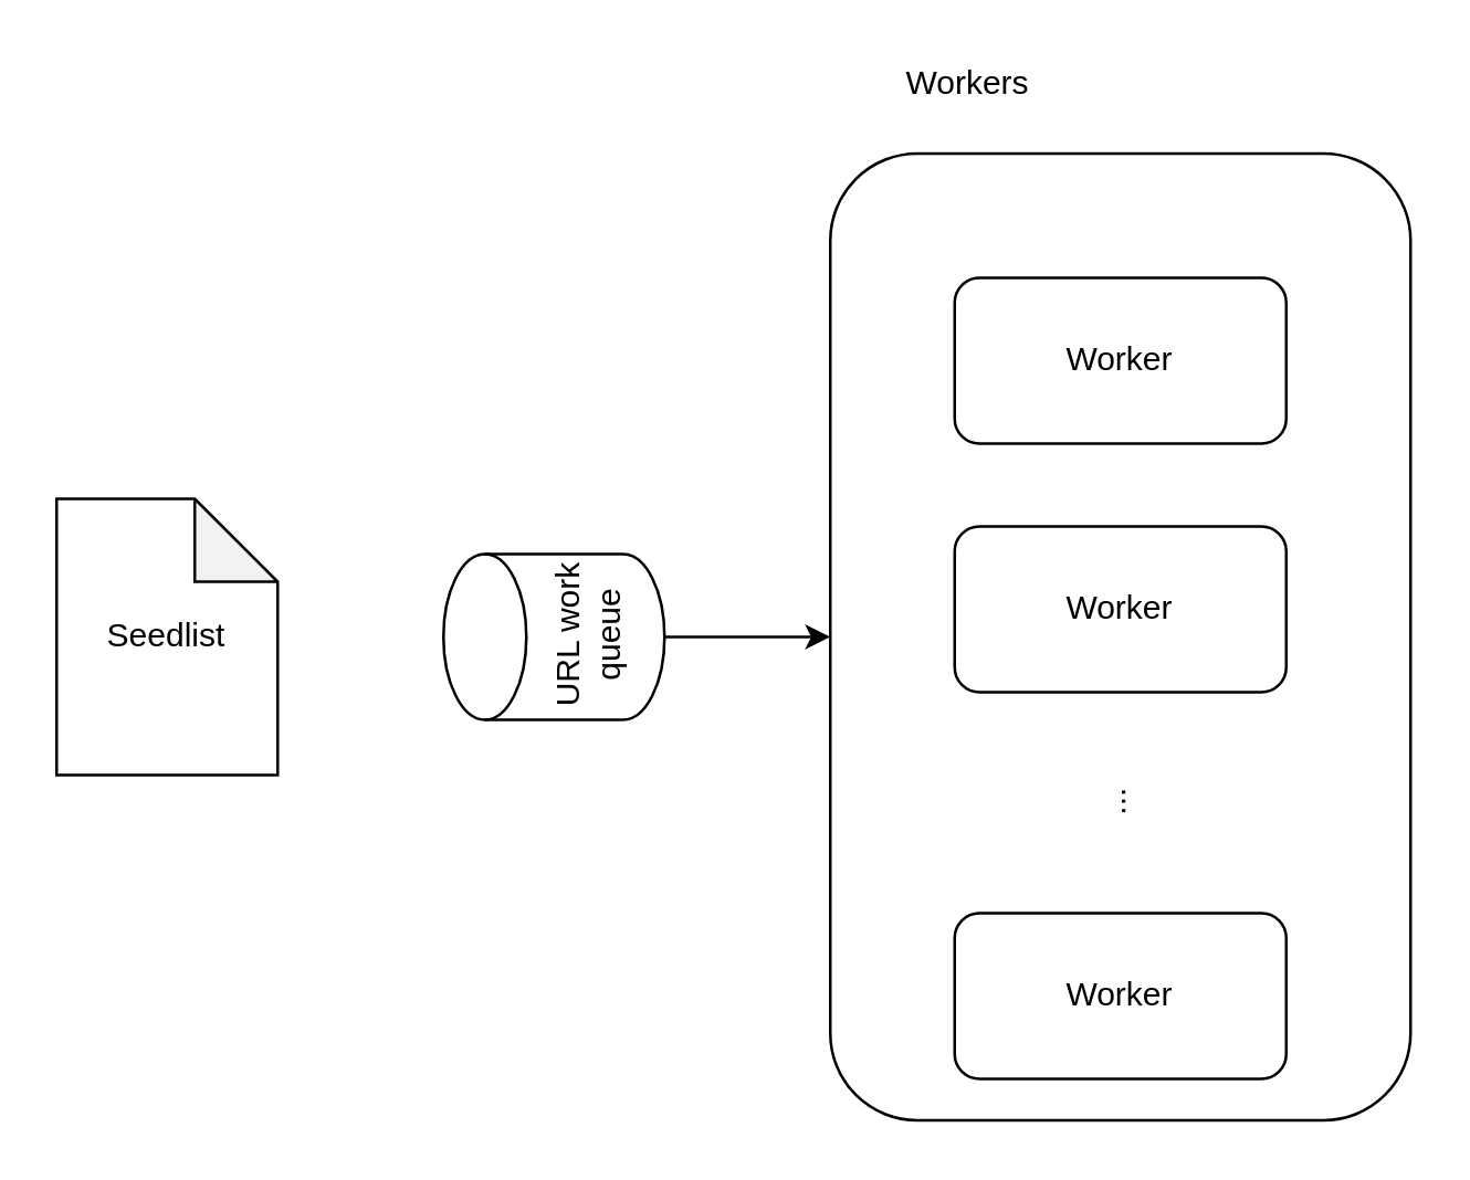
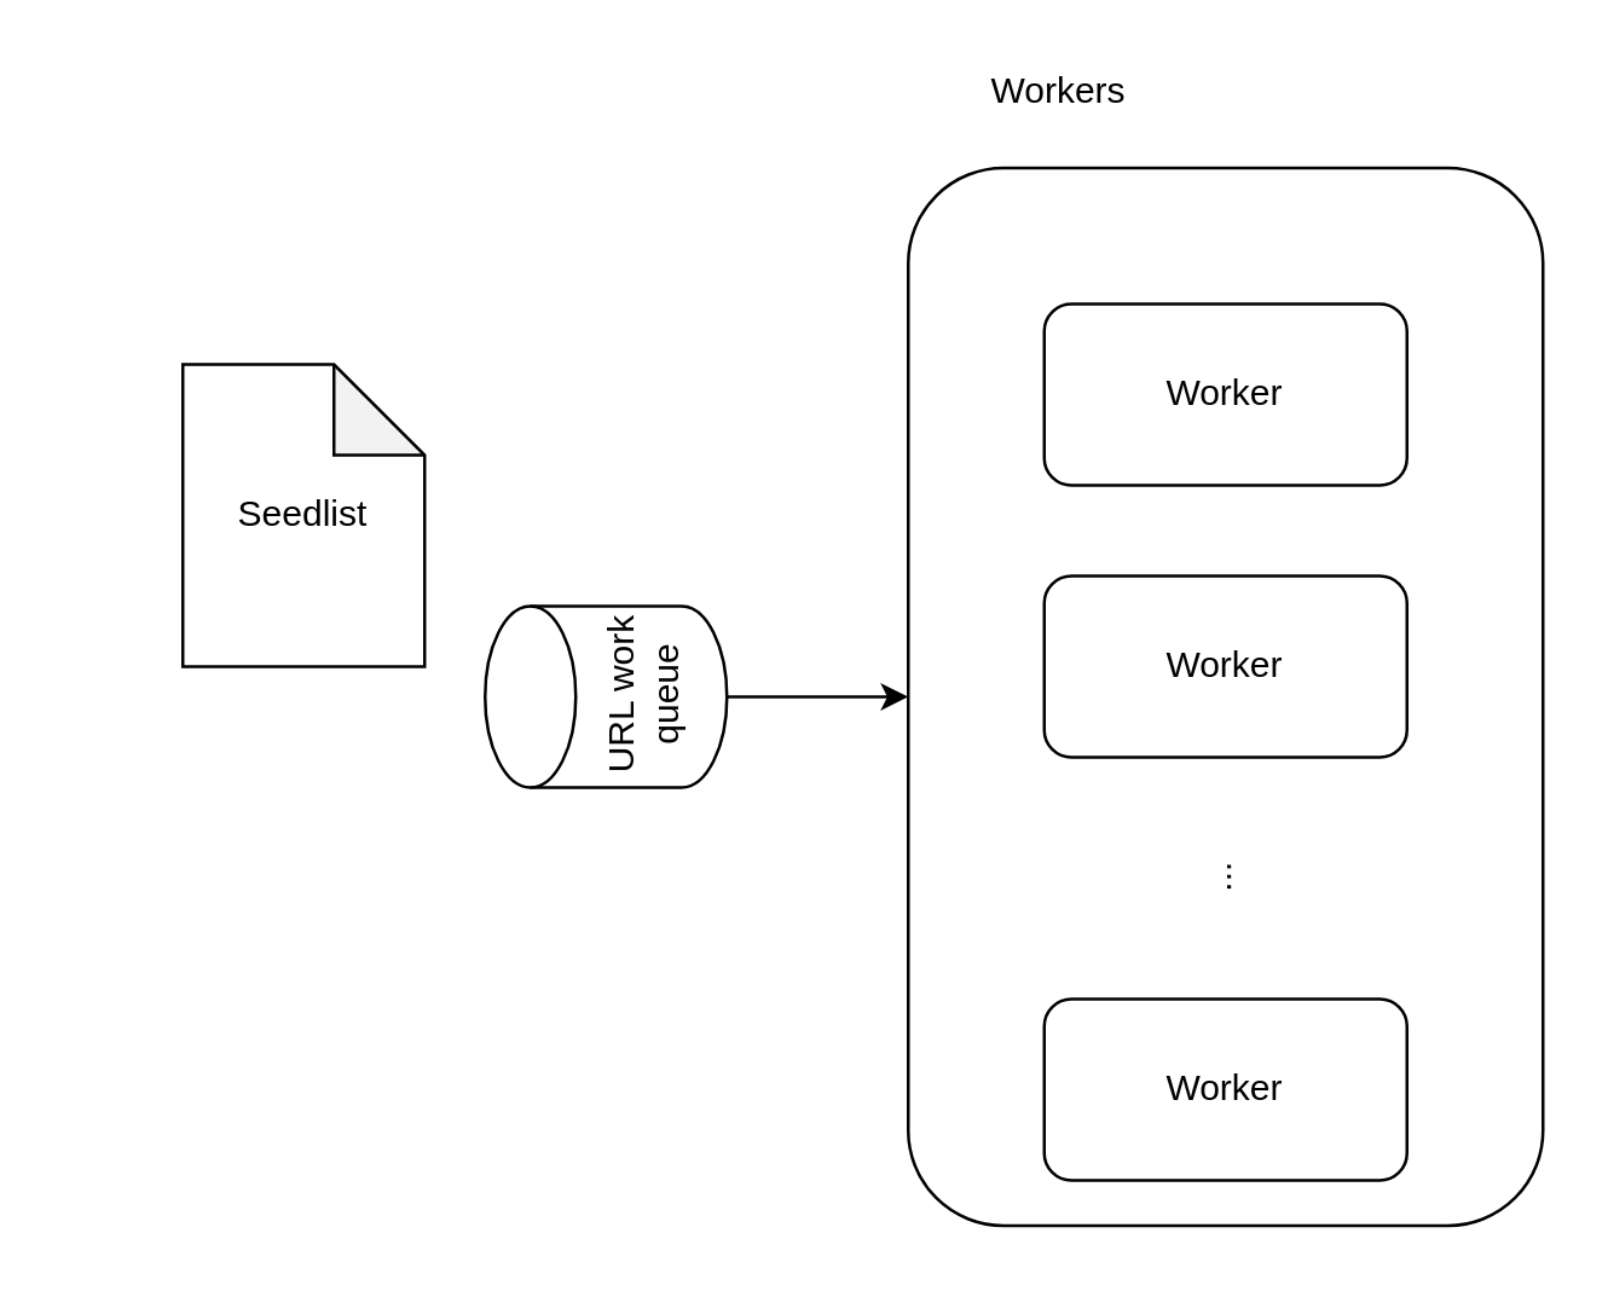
- <mxCell id="2" value="Seedlist" style="shape=note;whiteSpace=wrap;html=1;backgroundOutline=1;darkOpacity=0.05;" vertex="1" parent="1"><mxGeometry x="20" y="180" width="80" height="100" as="geometry" /></mxCell>
+ <mxCell id="2" value="Seedlist" style="shape=note;whiteSpace=wrap;html=1;backgroundOutline=1;darkOpacity=0.05;" vertex="1" parent="1"><mxGeometry x="60" y="120" width="80" height="100" as="geometry" /></mxCell>
